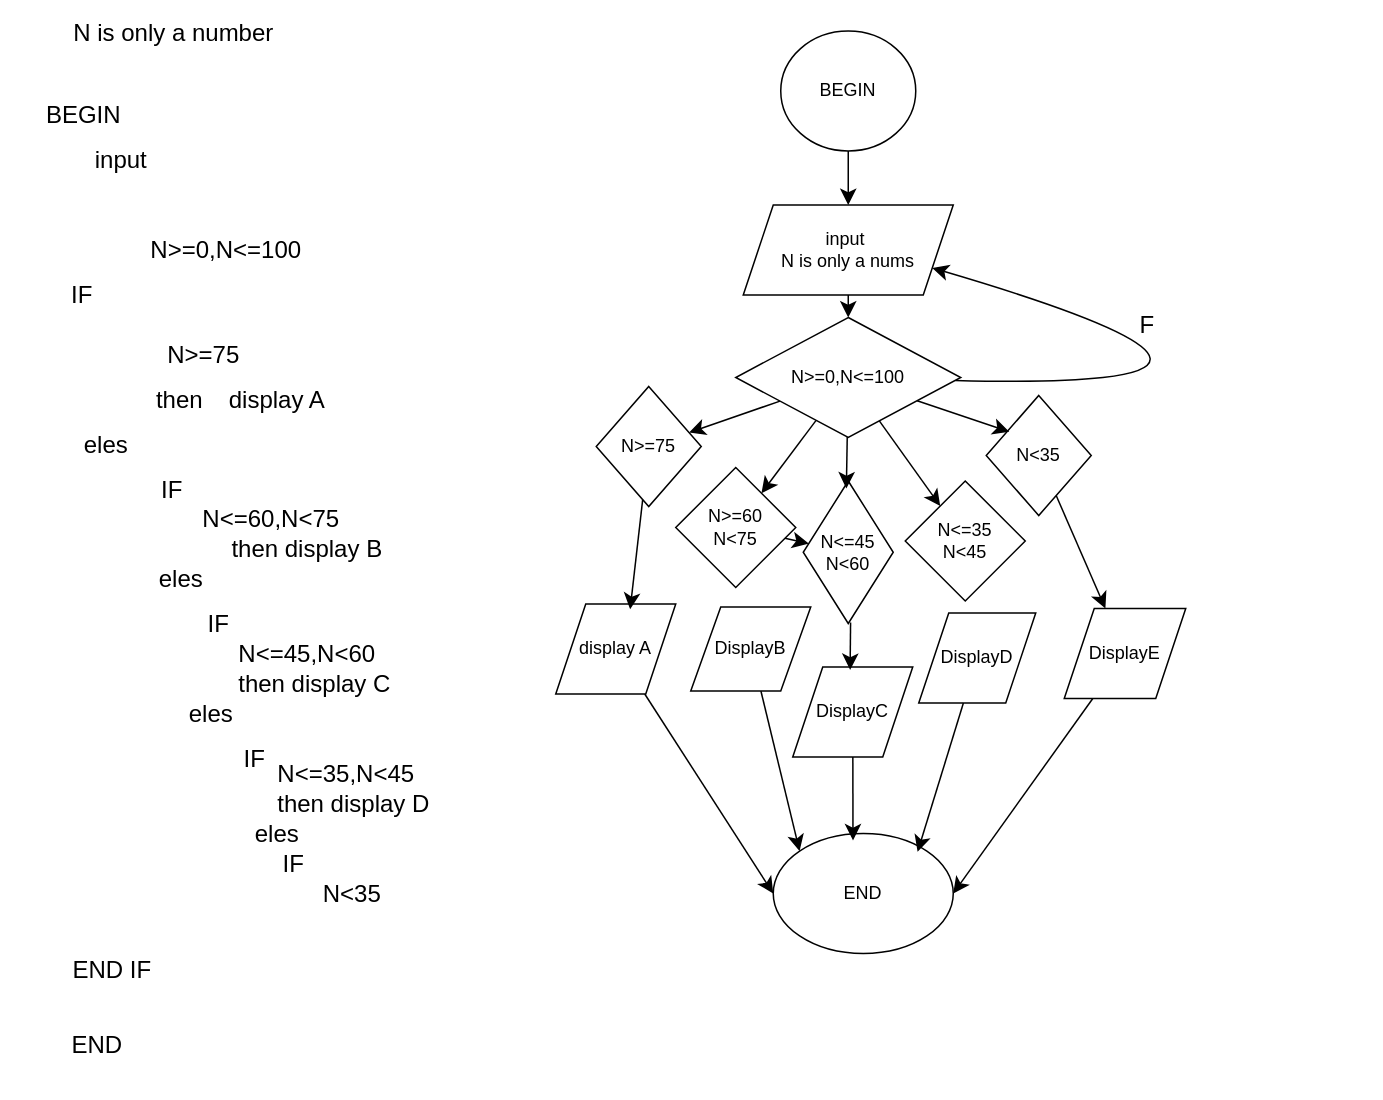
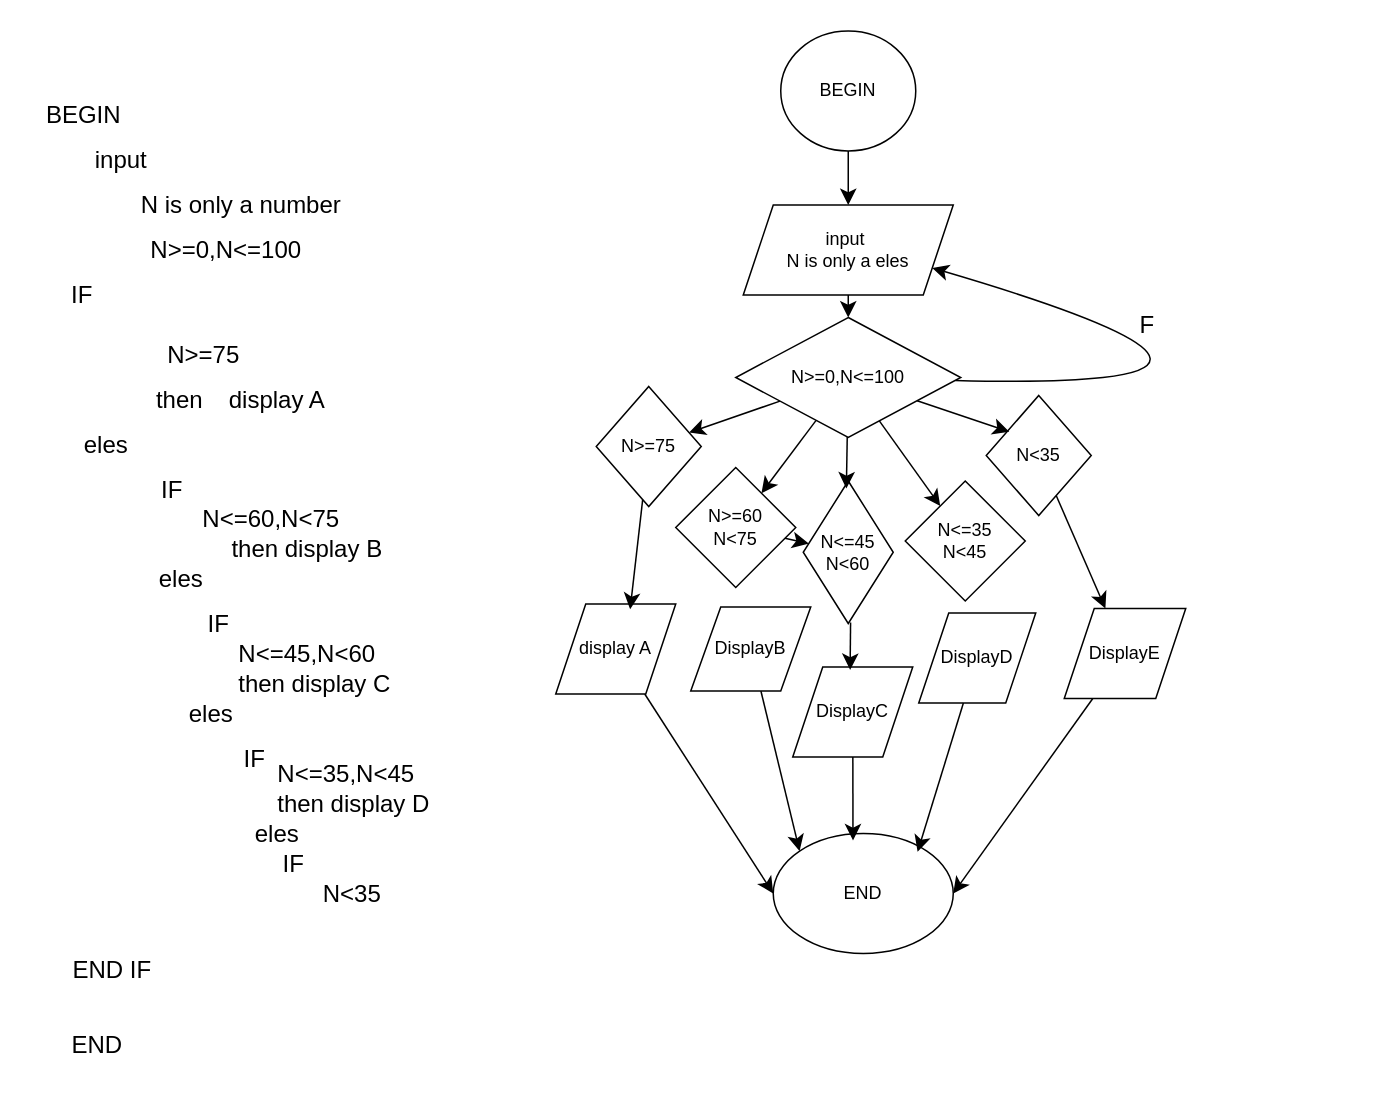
- <mxCell id="4" value="N is only a number" style="text;html=1;align=center;verticalAlign=middle;resizable=0;points=[];autosize=1;strokeColor=none;fillColor=none;fontSize=16;" vertex="1" parent="1"><mxGeometry x="35" y="6" width="160" height="30" as="geometry" /></mxCell>
+ <mxCell id="4" value="N is only a number" style="text;html=1;align=center;verticalAlign=middle;resizable=0;points=[];autosize=1;strokeColor=none;fillColor=none;fontSize=16;" vertex="1" parent="1"><mxGeometry x="80" y="121" width="160" height="30" as="geometry" /></mxCell>
- <mxCell id="30" value="input&amp;nbsp;&lt;div&gt;N is only a nums&lt;/div&gt;" style="shape=parallelogram;perimeter=parallelogramPerimeter;whiteSpace=wrap;html=1;fixedSize=1;" vertex="1" parent="1"><mxGeometry x="495" y="136" width="140" height="60" as="geometry" /></mxCell>
+ <mxCell id="30" value="input&amp;nbsp;&lt;div&gt;N is only a eles&lt;/div&gt;" style="shape=parallelogram;perimeter=parallelogramPerimeter;whiteSpace=wrap;html=1;fixedSize=1;" vertex="1" parent="1"><mxGeometry x="495" y="136" width="140" height="60" as="geometry" /></mxCell>
